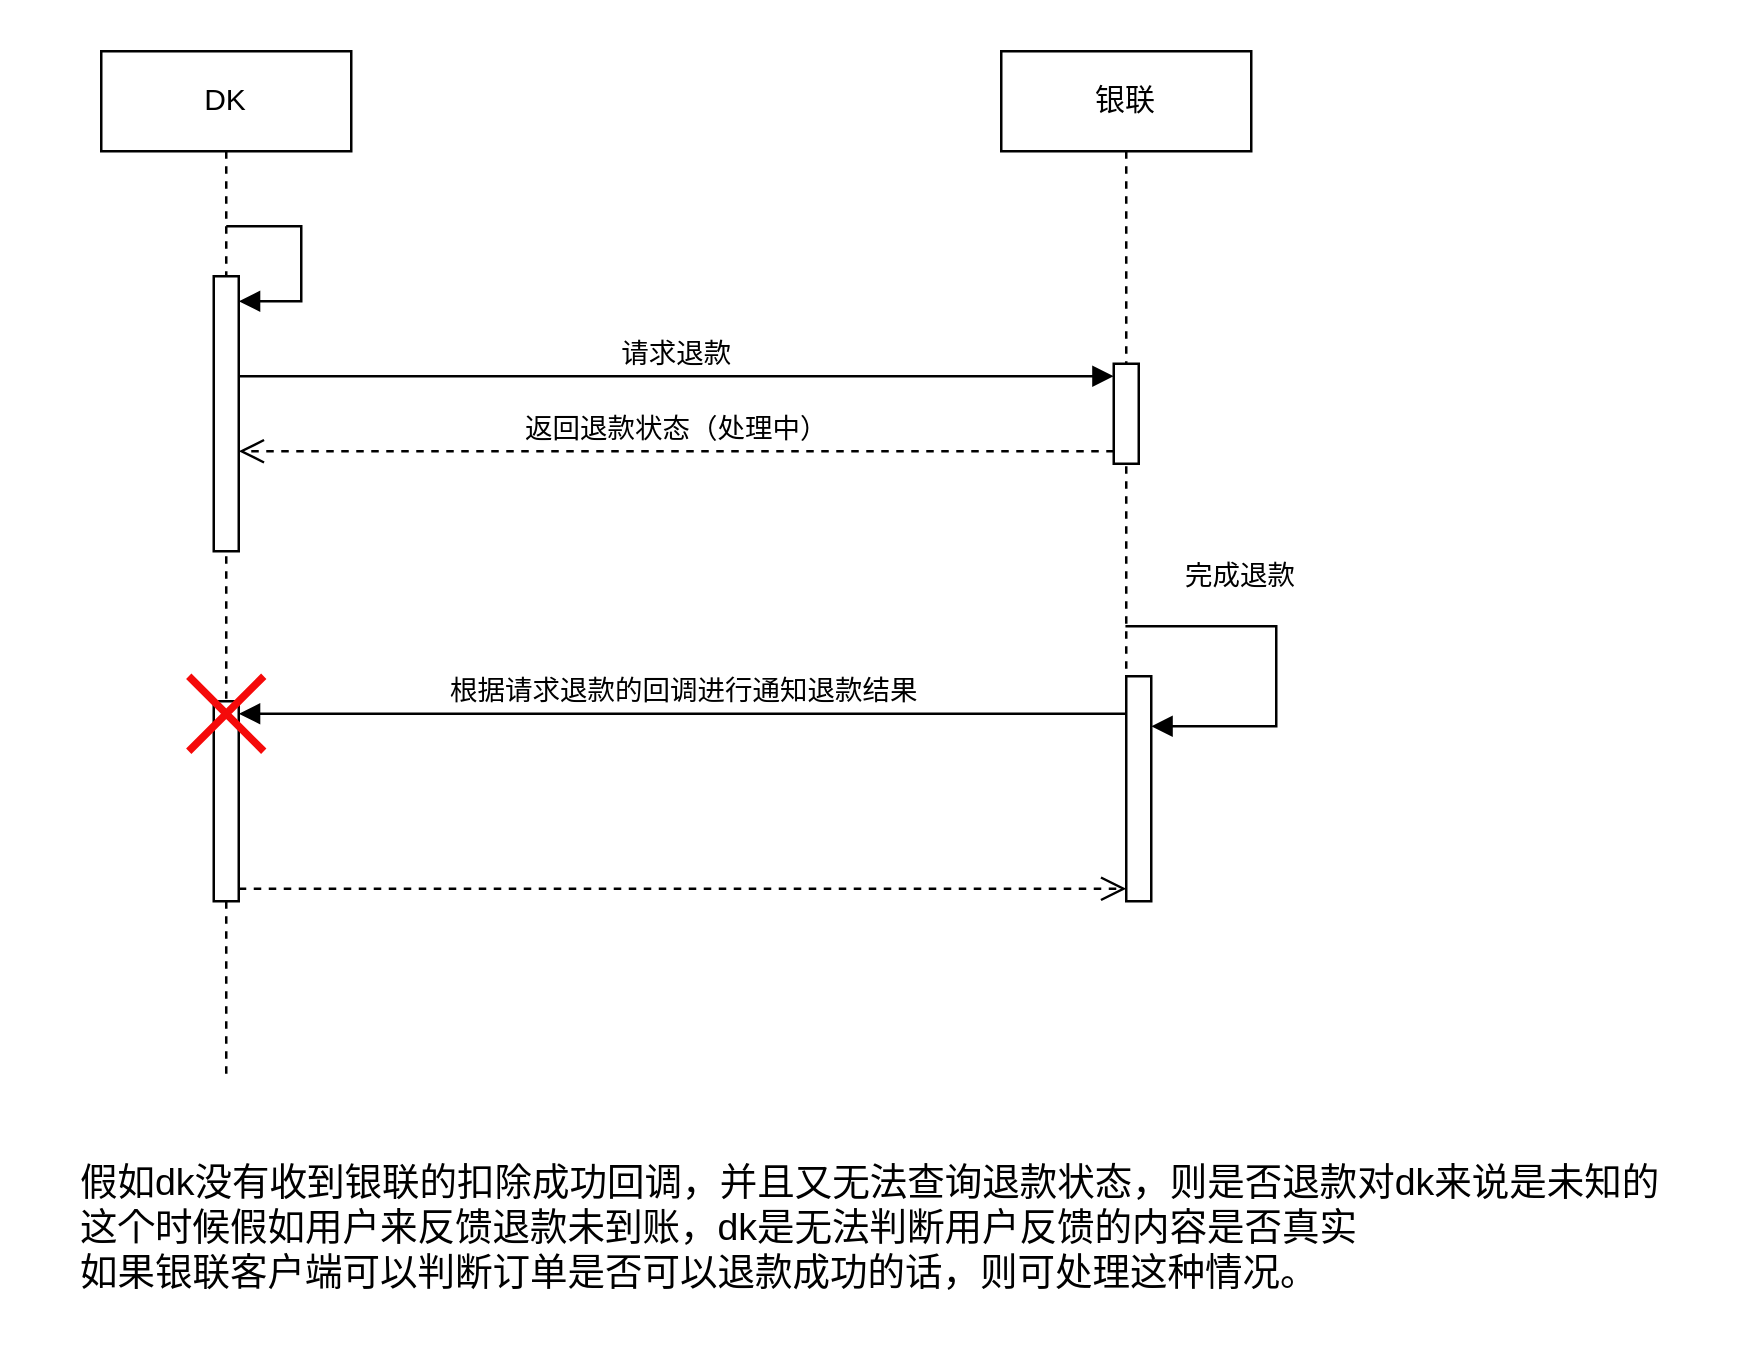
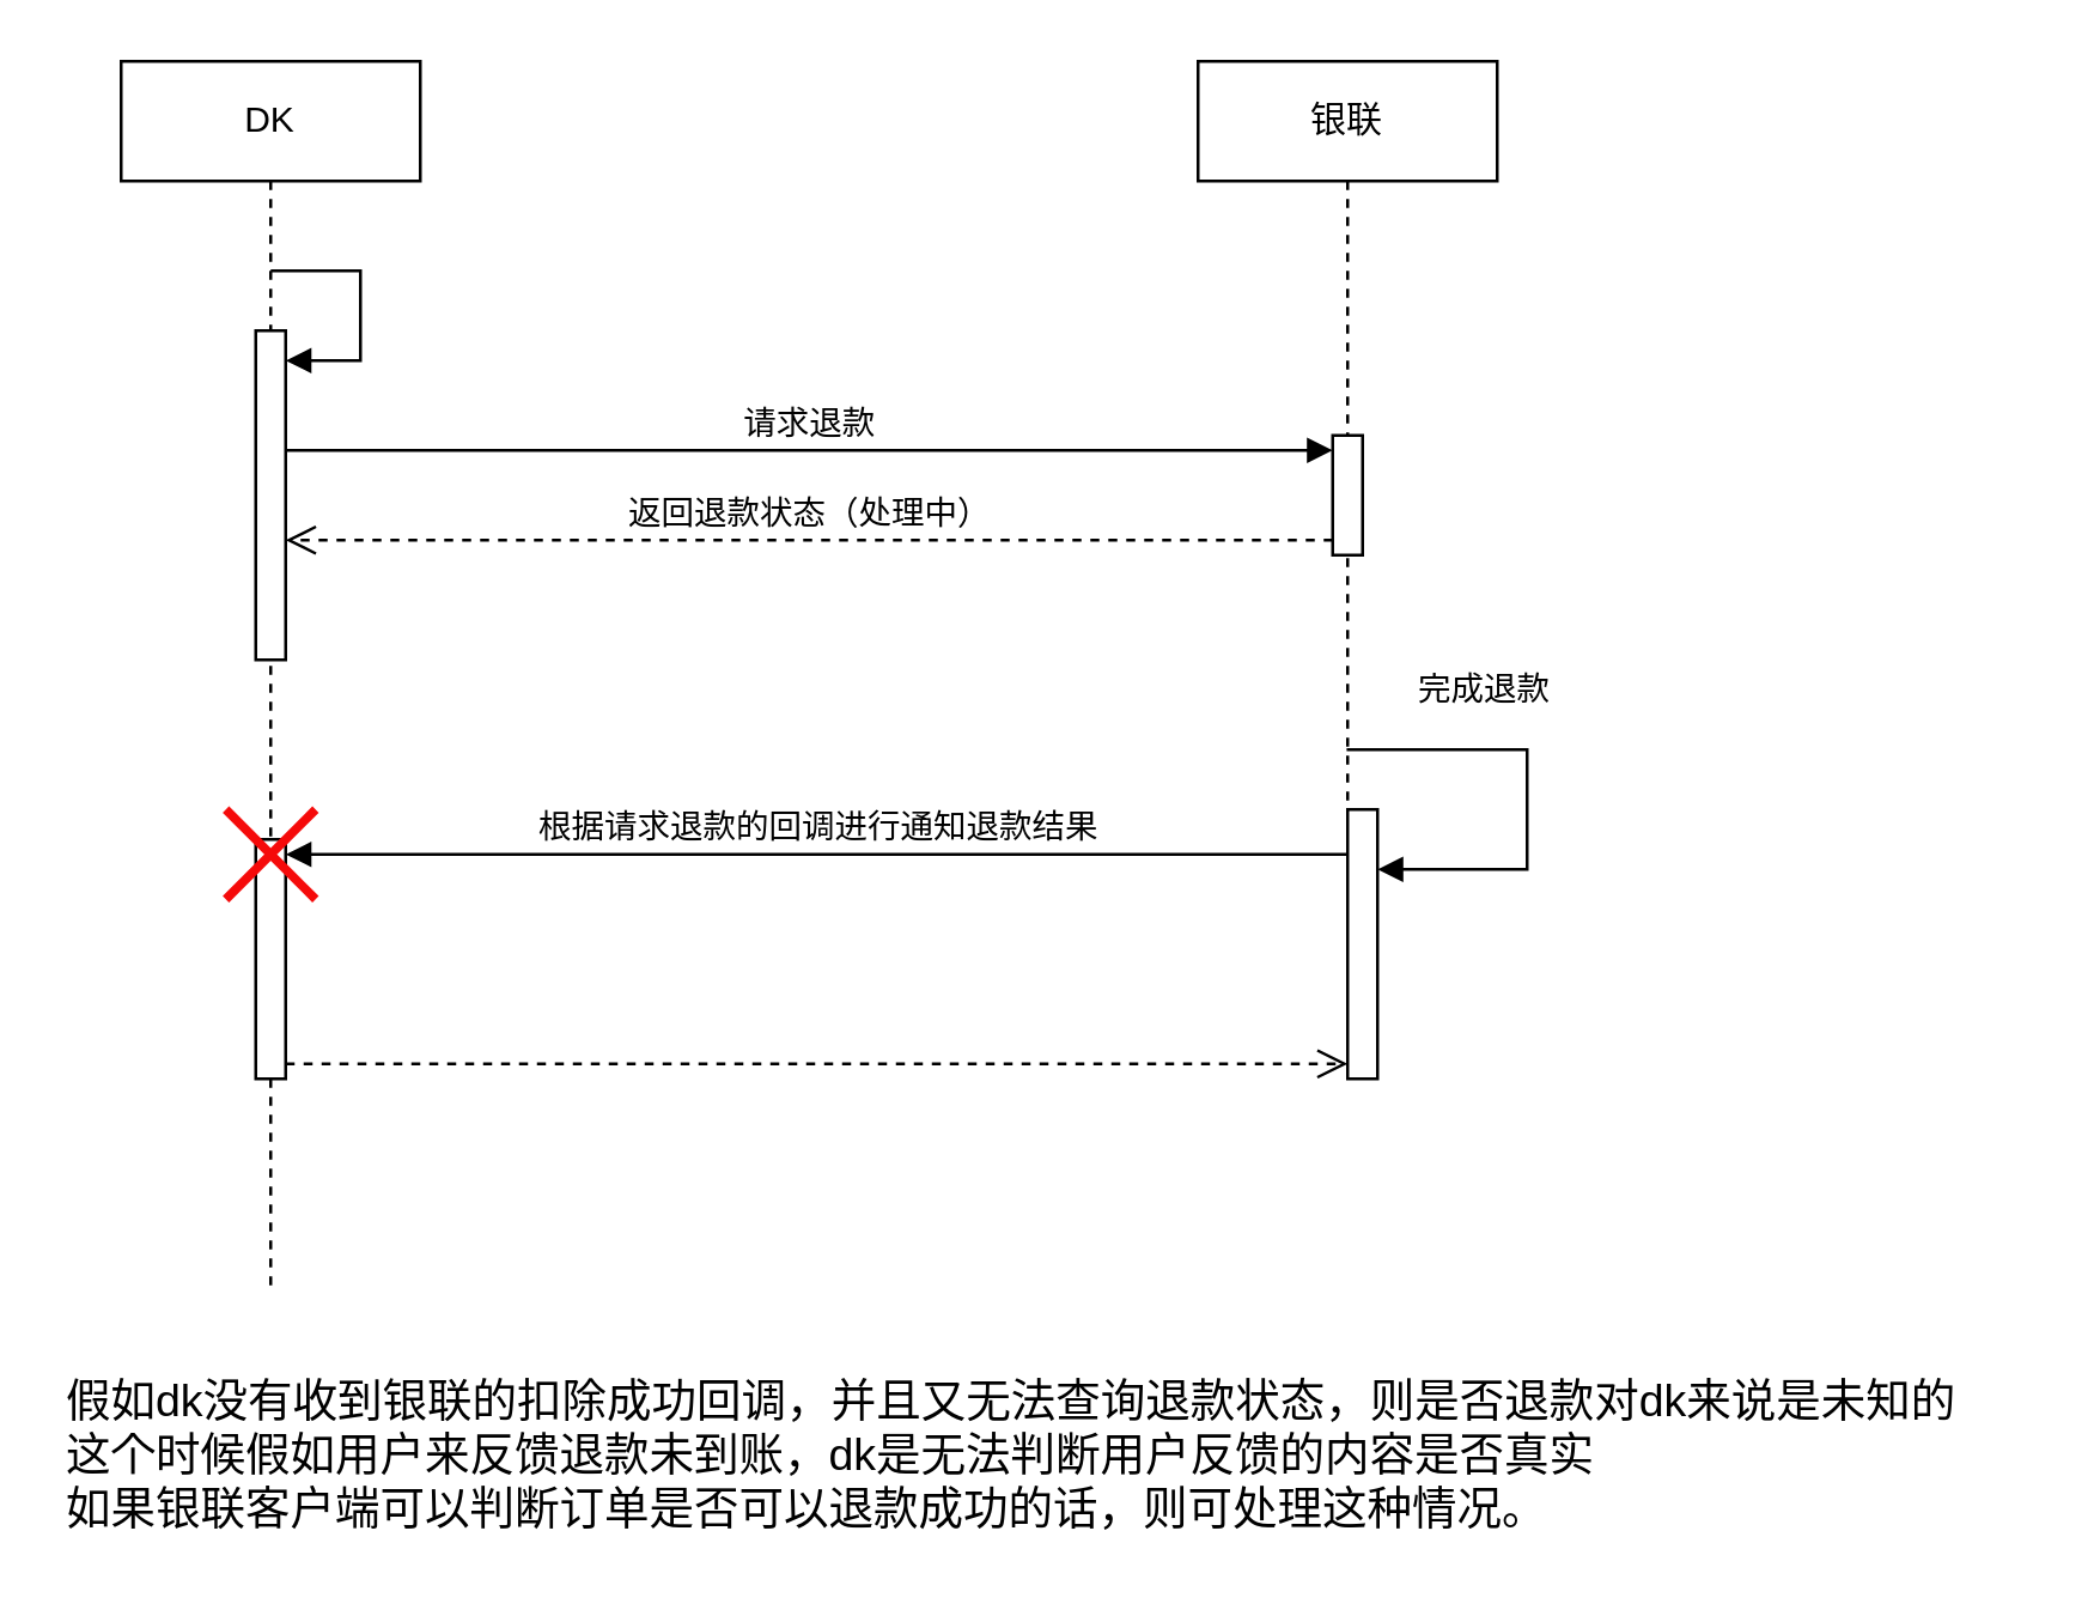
- <mxCell id="15" value="假如dk没有收到银联的扣除成功回调，&lt;span style=&quot;background-color: initial;&quot;&gt;并且又无法查询退款状态，则是否退款对dk来说是未知的&lt;/span&gt;&lt;div&gt;这个时候假如用户来反馈退款未到账，dk是无法判断用户反馈的内容是否真实&lt;/div&gt;&lt;div&gt;如果银联客户端可以判断订单是否可以退款成功的话，则可处理这种情况。&lt;br&gt;&lt;/div&gt;" style="text;html=1;align=left;verticalAlign=middle;resizable=0;points=[];autosize=1;strokeColor=none;fillColor=none;fontSize=15;" vertex="1" parent="1"><mxGeometry x="30" y="455" width="660" height="70" as="geometry" /></mxCell>
+ <mxCell id="15" value="假如dk没有收到银联的扣除成功回调，&lt;span style=&quot;background-color: initial;&quot;&gt;并且又无法查询退款状态，则是否退款对dk来说是未知的&lt;/span&gt;&lt;div&gt;这个时候假如用户来反馈退款未到账，dk是无法判断用户反馈的内容是否真实&lt;/div&gt;&lt;div&gt;如果银联客户端可以判断订单是否可以退款成功的话，则可处理这种情况。&lt;br&gt;&lt;/div&gt;" style="text;html=1;align=left;verticalAlign=middle;resizable=0;points=[];autosize=1;strokeColor=none;fillColor=none;fontSize=15;" vertex="1" parent="1"><mxGeometry x="20" y="450" width="660" height="70" as="geometry" /></mxCell>
